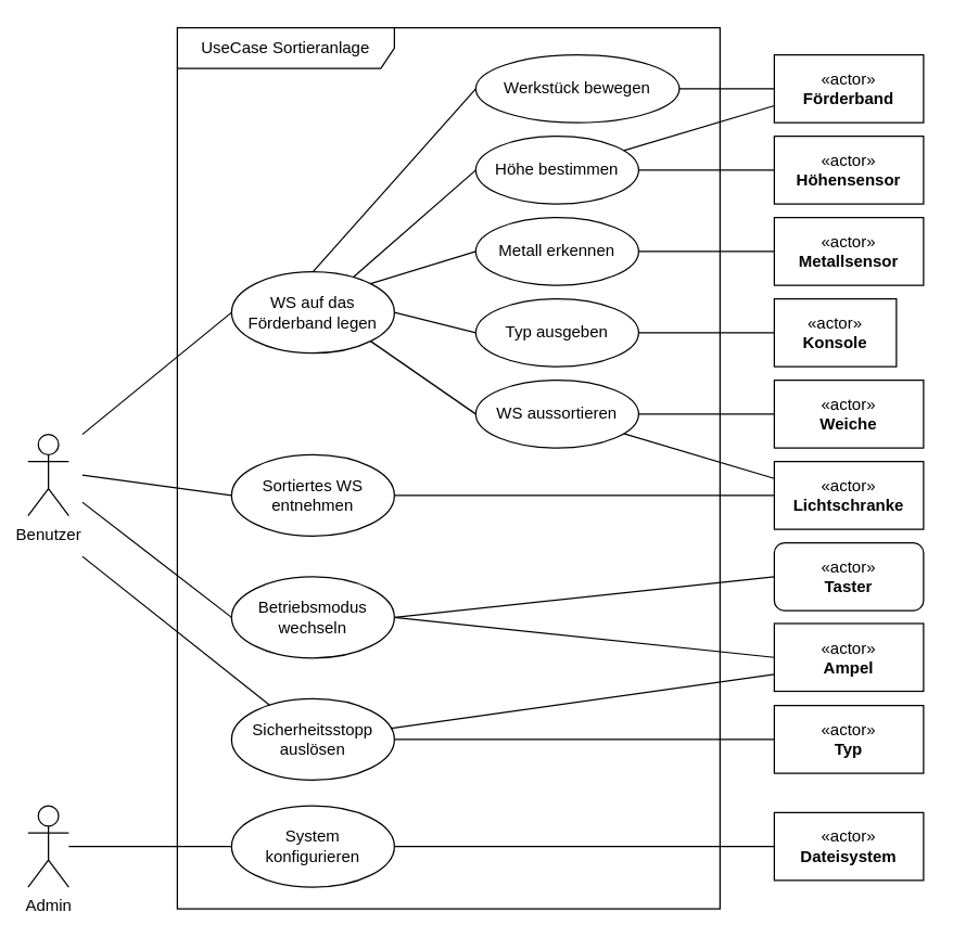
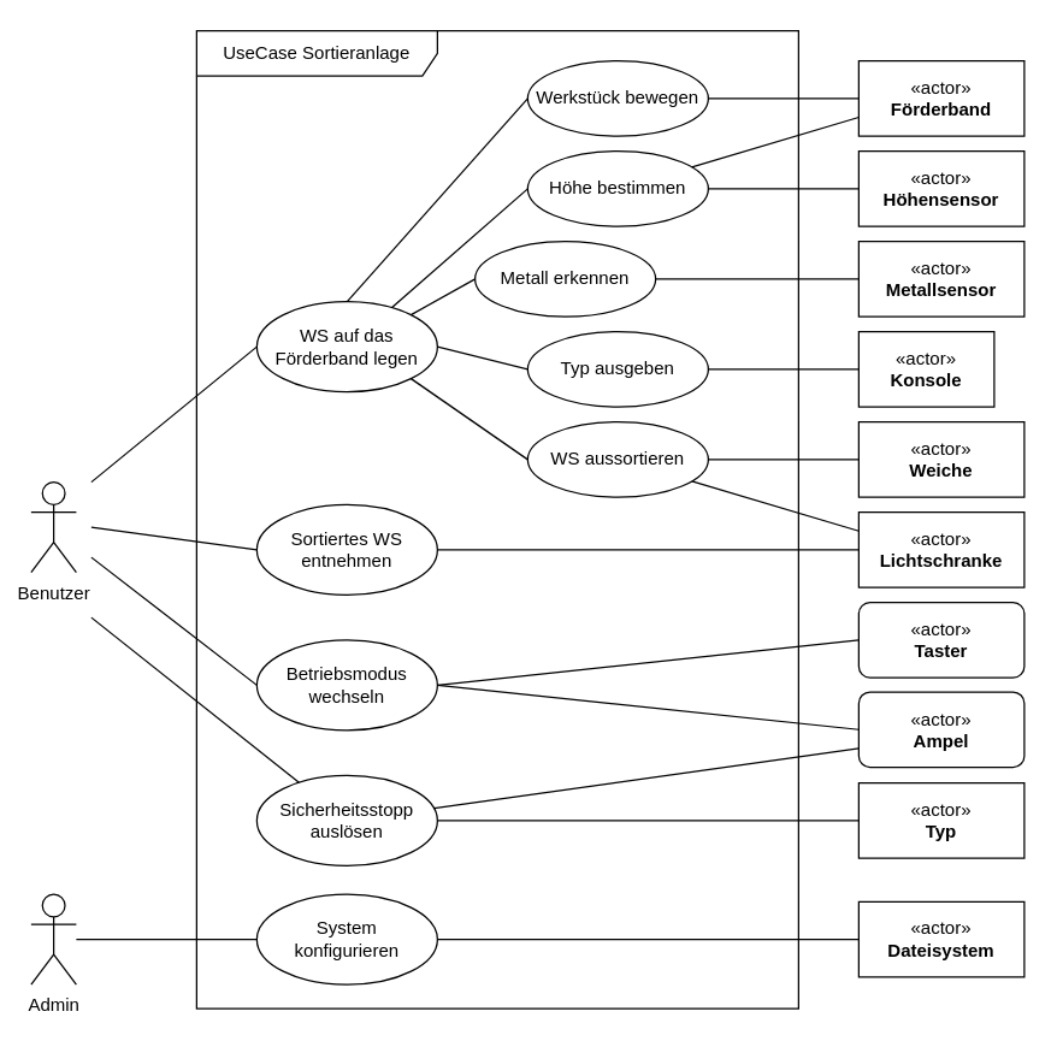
- <mxCell id="33" value="Werkstück bewegen" style="ellipse;whiteSpace=wrap;html=1;" parent="1" vertex="1"><mxGeometry x="350" y="40" width="150" height="50" as="geometry" /></mxCell>
+ <mxCell id="33" value="Werkstück bewegen" style="ellipse;whiteSpace=wrap;html=1;" parent="1" vertex="1"><mxGeometry x="350" y="40" width="120" height="50" as="geometry" /></mxCell>
- <mxCell id="22" value="Metall erkennen" style="ellipse;whiteSpace=wrap;html=1;" parent="1" vertex="1"><mxGeometry x="350" y="160" width="120" height="50" as="geometry" /></mxCell>
+ <mxCell id="22" value="Metall erkennen" style="ellipse;whiteSpace=wrap;html=1;" parent="1" vertex="1"><mxGeometry x="315" y="160" width="120" height="50" as="geometry" /></mxCell>
- <mxCell id="28" value="«actor»&lt;br&gt;&lt;b&gt;Ampel&lt;/b&gt;" style="html=1;whiteSpace=wrap;" parent="1" vertex="1"><mxGeometry x="570" y="459.5" width="110" height="50" as="geometry" /></mxCell>
+ <mxCell id="28" value="«actor»&lt;br&gt;&lt;b&gt;Ampel&lt;/b&gt;" style="html=1;whiteSpace=wrap;rounded=1;" parent="1" vertex="1"><mxGeometry x="570" y="459.5" width="110" height="50" as="geometry" /></mxCell>
